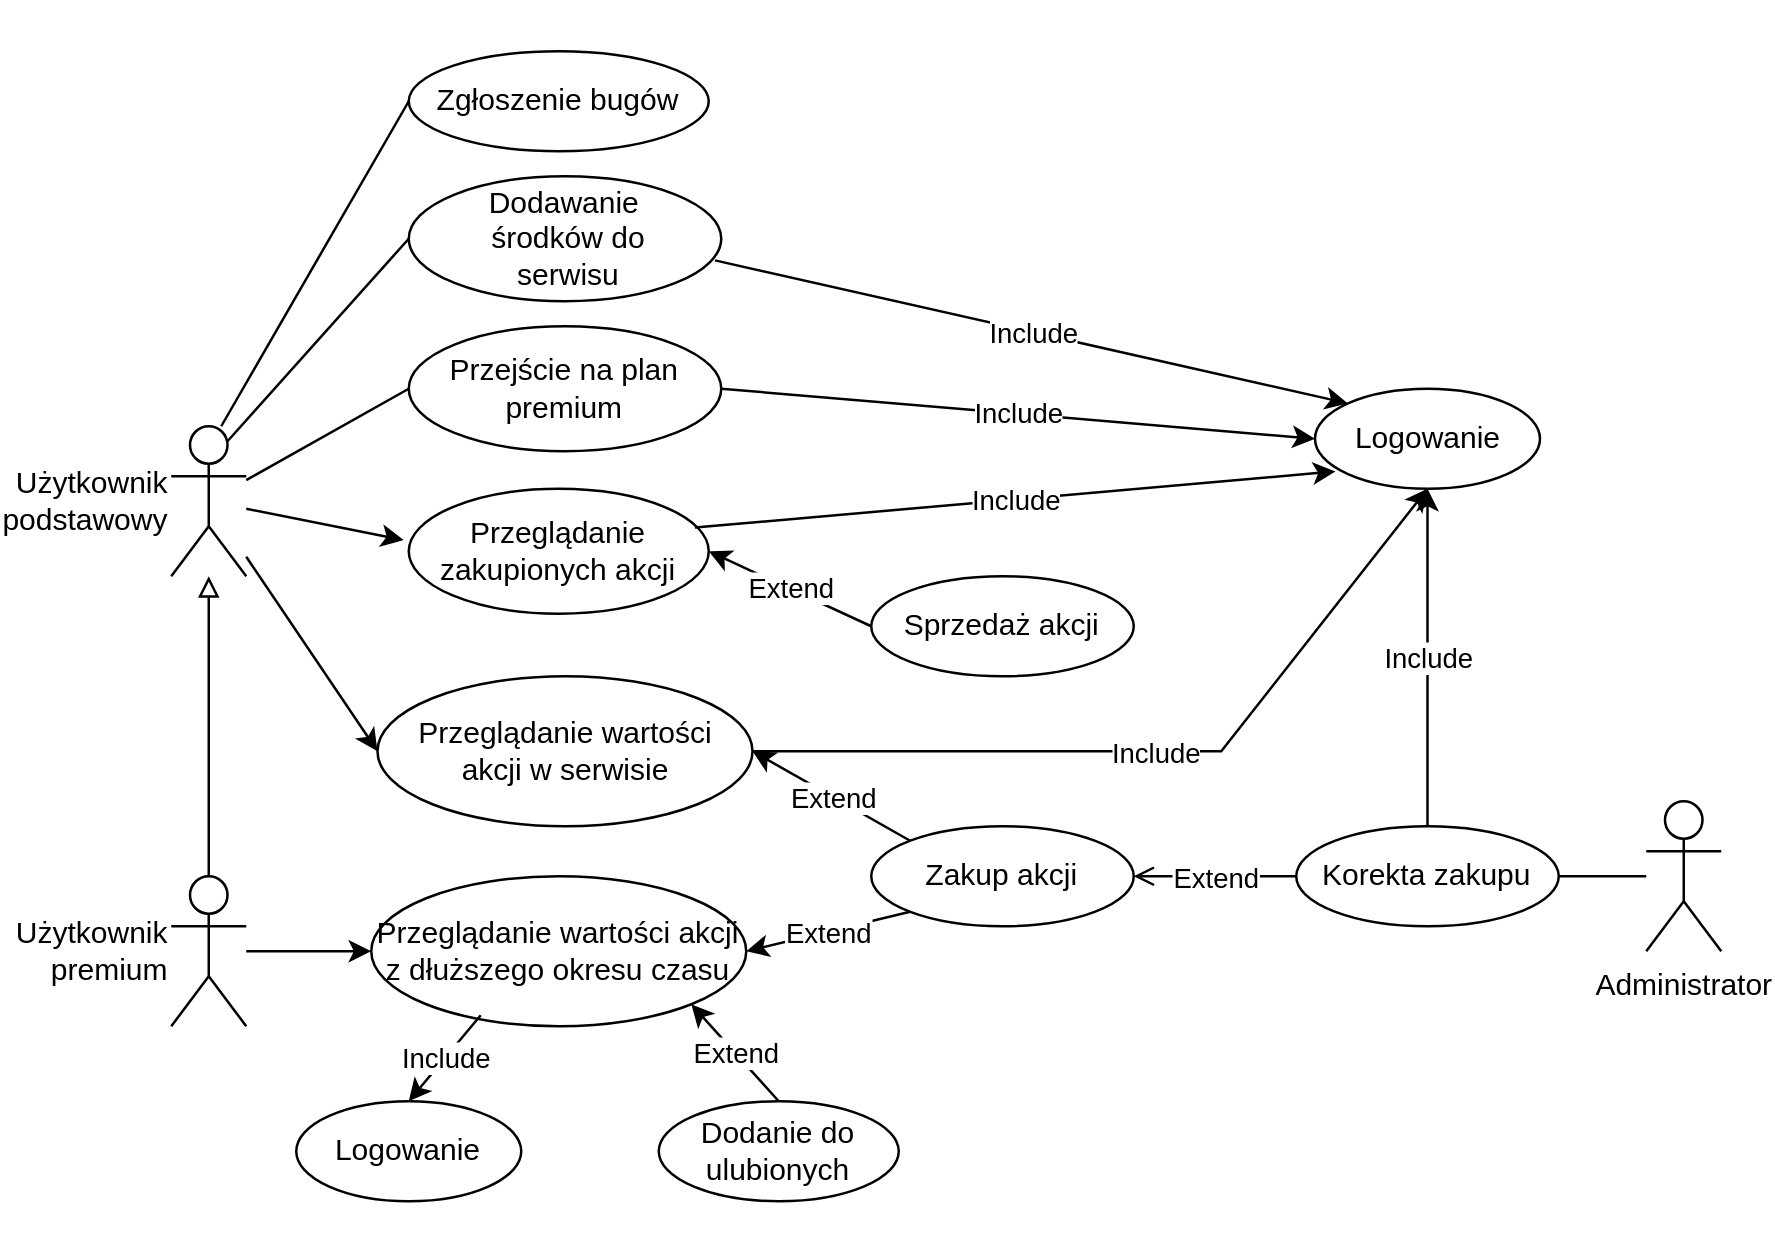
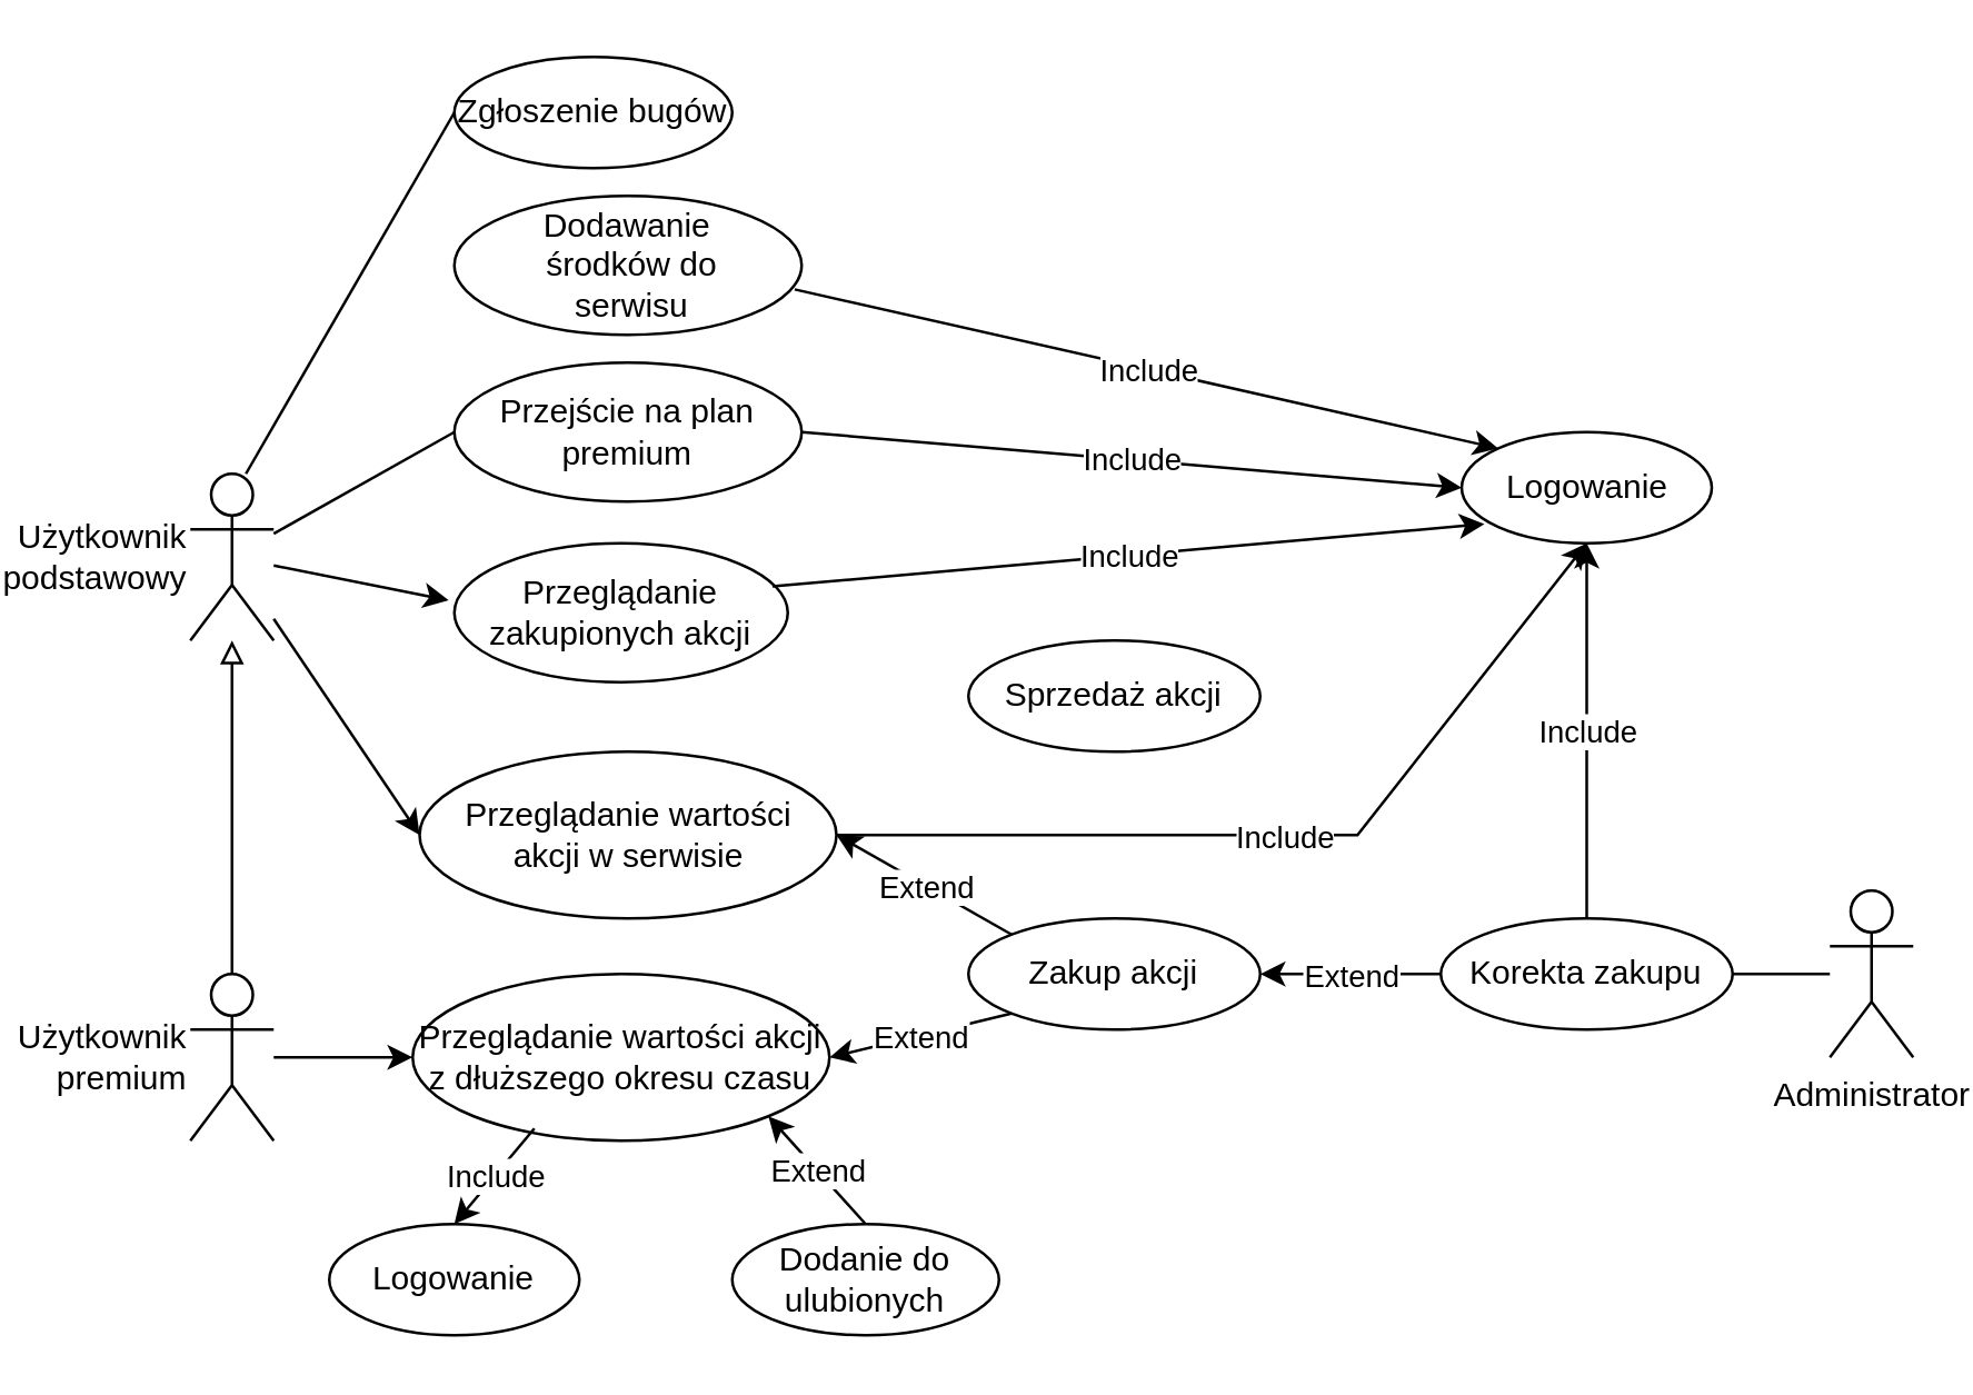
- <mxCell id="41" value="Zgłoszenie bugów" style="ellipse;whiteSpace=wrap;html=1;" parent="1" vertex="1"><mxGeometry x="115" y="20" width="120" height="40" as="geometry" /></mxCell>
+ <mxCell id="41" value="Zgłoszenie bugów" style="ellipse;whiteSpace=wrap;html=1;" parent="1" vertex="1"><mxGeometry x="115" y="20" width="100" height="40" as="geometry" /></mxCell>
- <mxCell id="43" value="" style="endArrow=none;html=1;rounded=0;entryX=0.75;entryY=0.1;entryDx=0;entryDy=0;entryPerimeter=0;exitX=0;exitY=0.5;exitDx=0;exitDy=0;" edge="1" parent="1" source="24" target="2"><mxGeometry width="50" height="50" relative="1" as="geometry"><mxPoint x="160" y="140" as="sourcePoint" /><mxPoint x="90" y="130" as="targetPoint" /></mxGeometry></mxCell>
- <mxCell id="35" value="" style="endArrow=classic;html=1;rounded=0;entryX=1;entryY=0.5;entryDx=0;entryDy=0;exitX=0;exitY=0.5;exitDx=0;exitDy=0;" parent="1" source="34" target="33" edge="1"><mxGeometry relative="1" as="geometry"><mxPoint x="296" y="306" as="sourcePoint" /><mxPoint x="240" y="260" as="targetPoint" /></mxGeometry></mxCell>
- <mxCell id="36" value="Extend" style="edgeLabel;resizable=0;html=1;align=center;verticalAlign=middle;" parent="35" connectable="0" vertex="1"><mxGeometry relative="1" as="geometry" /></mxCell>
- <mxCell id="16" value="" style="endArrow=open;html=1;rounded=0;entryX=1;entryY=0.5;entryDx=0;entryDy=0;exitX=0;exitY=0.5;exitDx=0;exitDy=0;" parent="1" source="15" target="11" edge="1"><mxGeometry relative="1" as="geometry"><mxPoint x="361" y="388" as="sourcePoint" /><mxPoint x="340" y="340" as="targetPoint" /></mxGeometry></mxCell>
+ <mxCell id="16" value="" style="endArrow=classic;html=1;rounded=0;entryX=1;entryY=0.5;entryDx=0;entryDy=0;exitX=0;exitY=0.5;exitDx=0;exitDy=0;" parent="1" source="15" target="11" edge="1"><mxGeometry relative="1" as="geometry"><mxPoint x="361" y="388" as="sourcePoint" /><mxPoint x="340" y="340" as="targetPoint" /></mxGeometry></mxCell>
